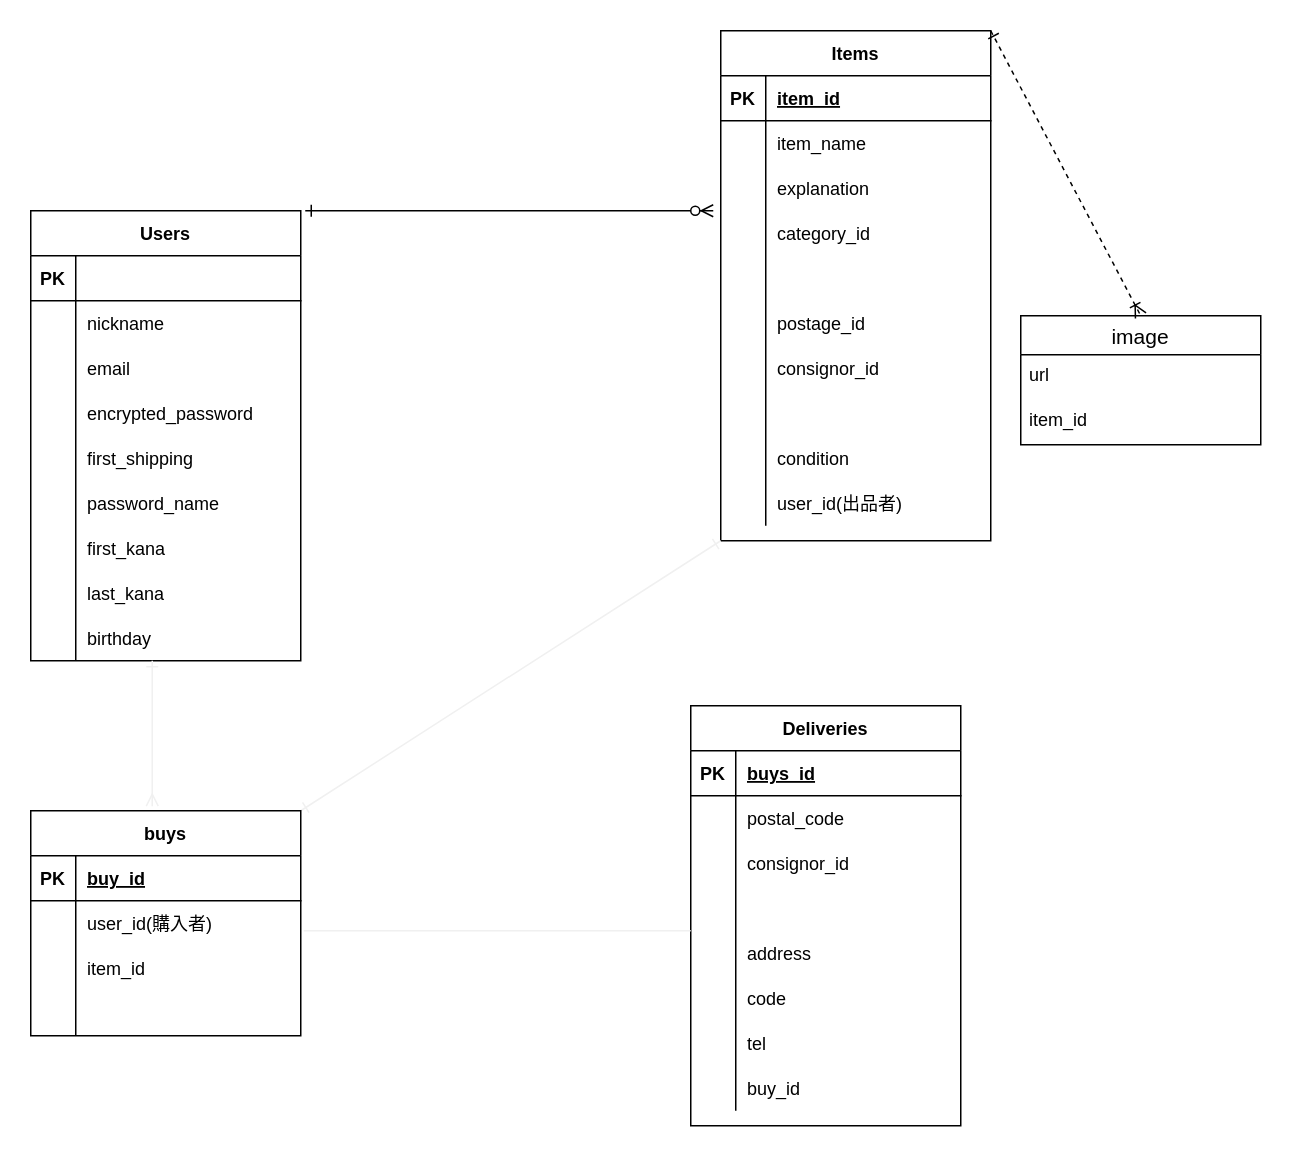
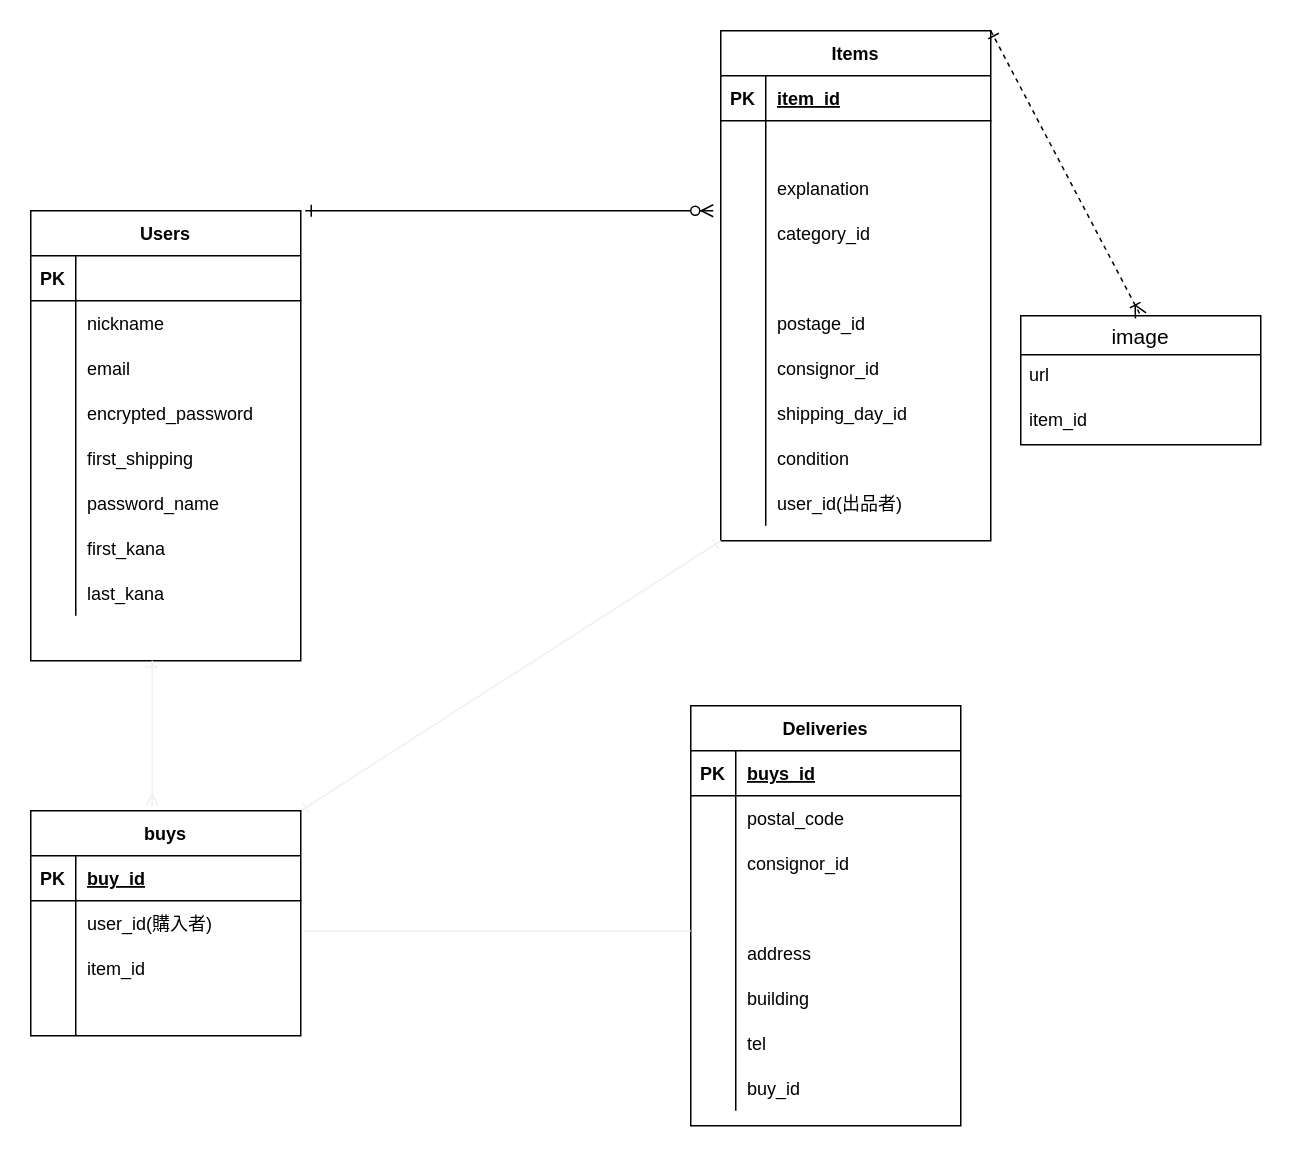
- <mxCell id="35" value="item_name" style="shape=partialRectangle;connectable=0;fillColor=none;top=0;left=0;bottom=0;right=0;align=left;spacingLeft=6;overflow=hidden;" parent="33" vertex="1"><mxGeometry x="30" width="150" height="30" as="geometry" /></mxCell>
+ <mxCell id="52" value="shipping_day_id" style="shape=partialRectangle;connectable=0;fillColor=none;top=0;left=0;bottom=0;right=0;align=left;spacingLeft=6;overflow=hidden;" vertex="1" parent="50"><mxGeometry x="30" width="150" height="30" as="geometry" /></mxCell>
- <mxCell id="28" value="birthday" style="shape=partialRectangle;connectable=0;fillColor=none;top=0;left=0;bottom=0;right=0;align=left;spacingLeft=6;overflow=hidden;" vertex="1" parent="26"><mxGeometry x="30" width="150" height="30" as="geometry" /></mxCell>
- <mxCell id="96" value="code" style="shape=partialRectangle;connectable=0;fillColor=none;top=0;left=0;bottom=0;right=0;align=left;spacingLeft=6;overflow=hidden;" vertex="1" parent="94"><mxGeometry x="30" width="150" height="30" as="geometry" /></mxCell>
+ <mxCell id="96" value="building" style="shape=partialRectangle;connectable=0;fillColor=none;top=0;left=0;bottom=0;right=0;align=left;spacingLeft=6;overflow=hidden;" vertex="1" parent="94"><mxGeometry x="30" width="150" height="30" as="geometry" /></mxCell>
